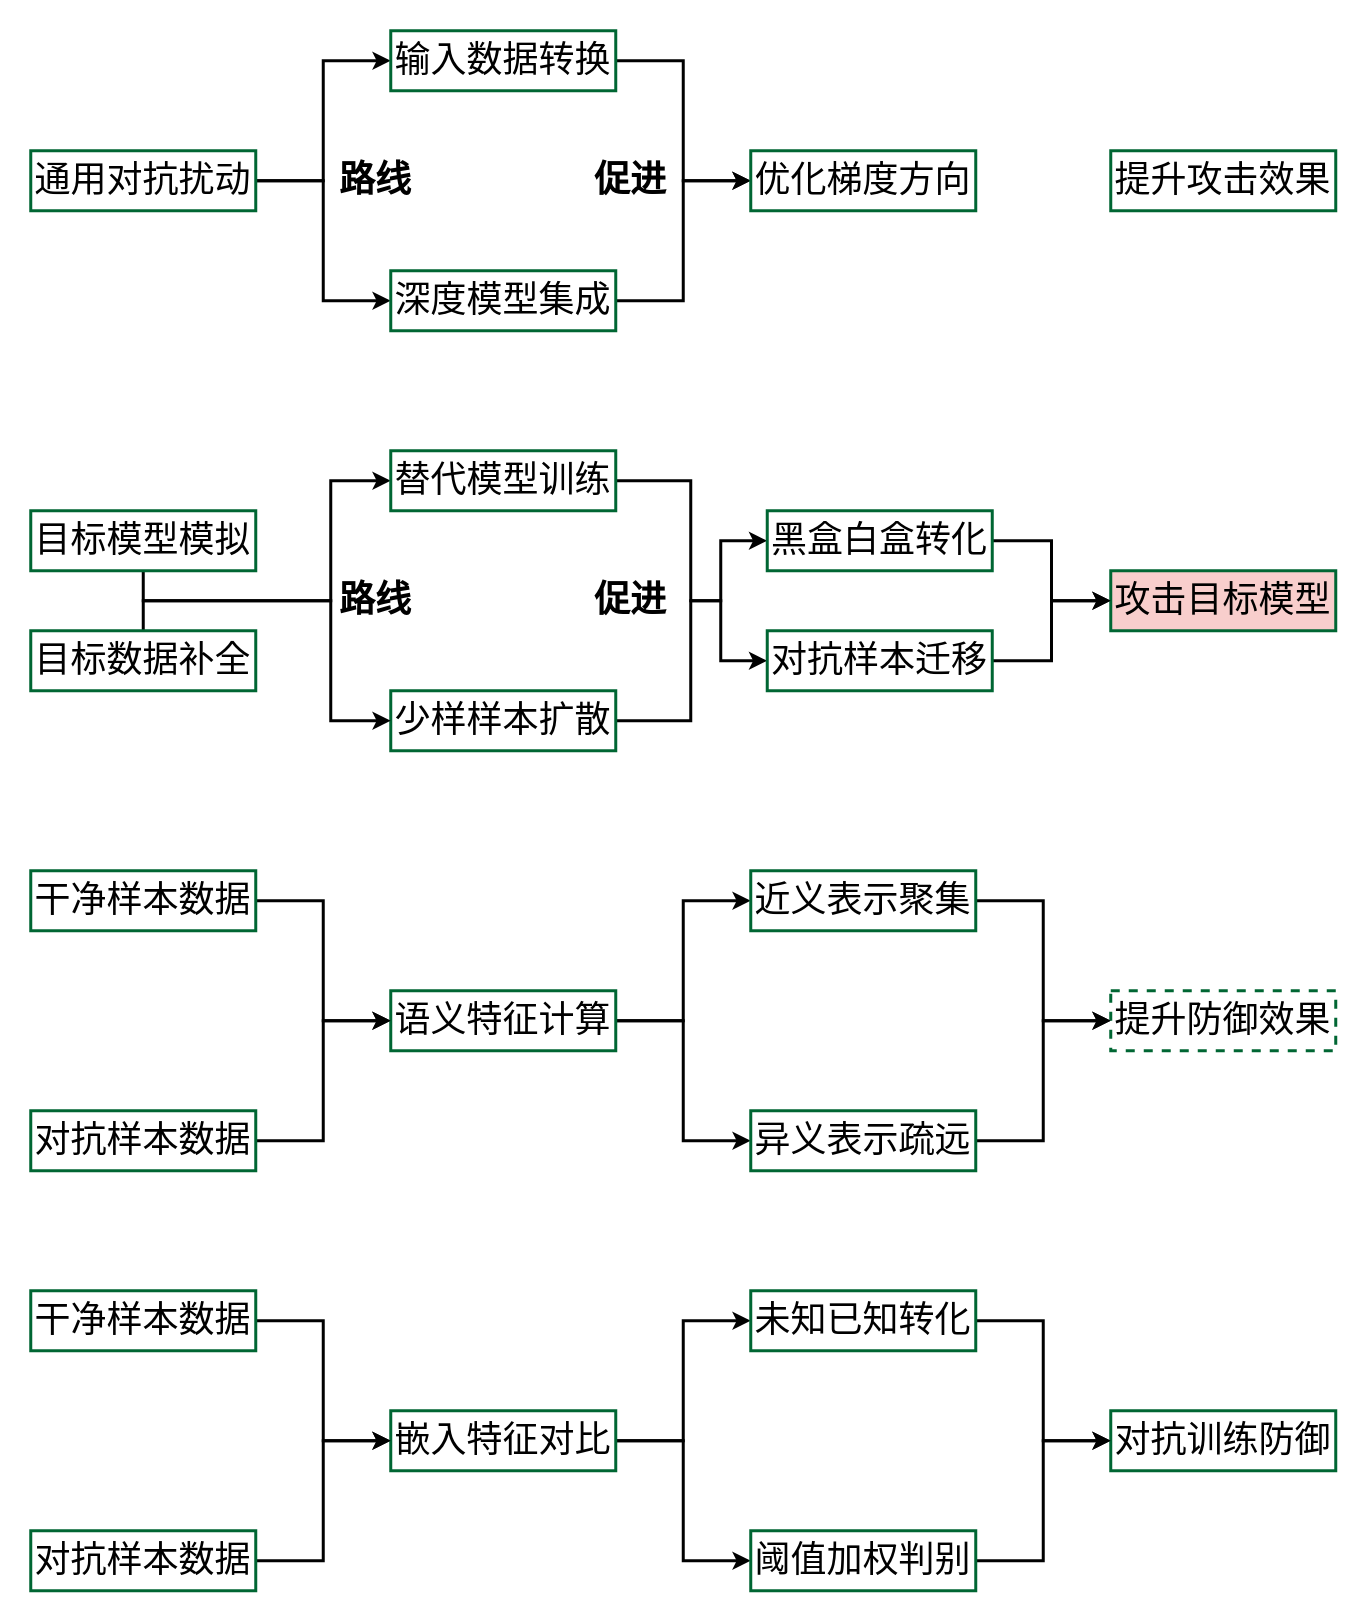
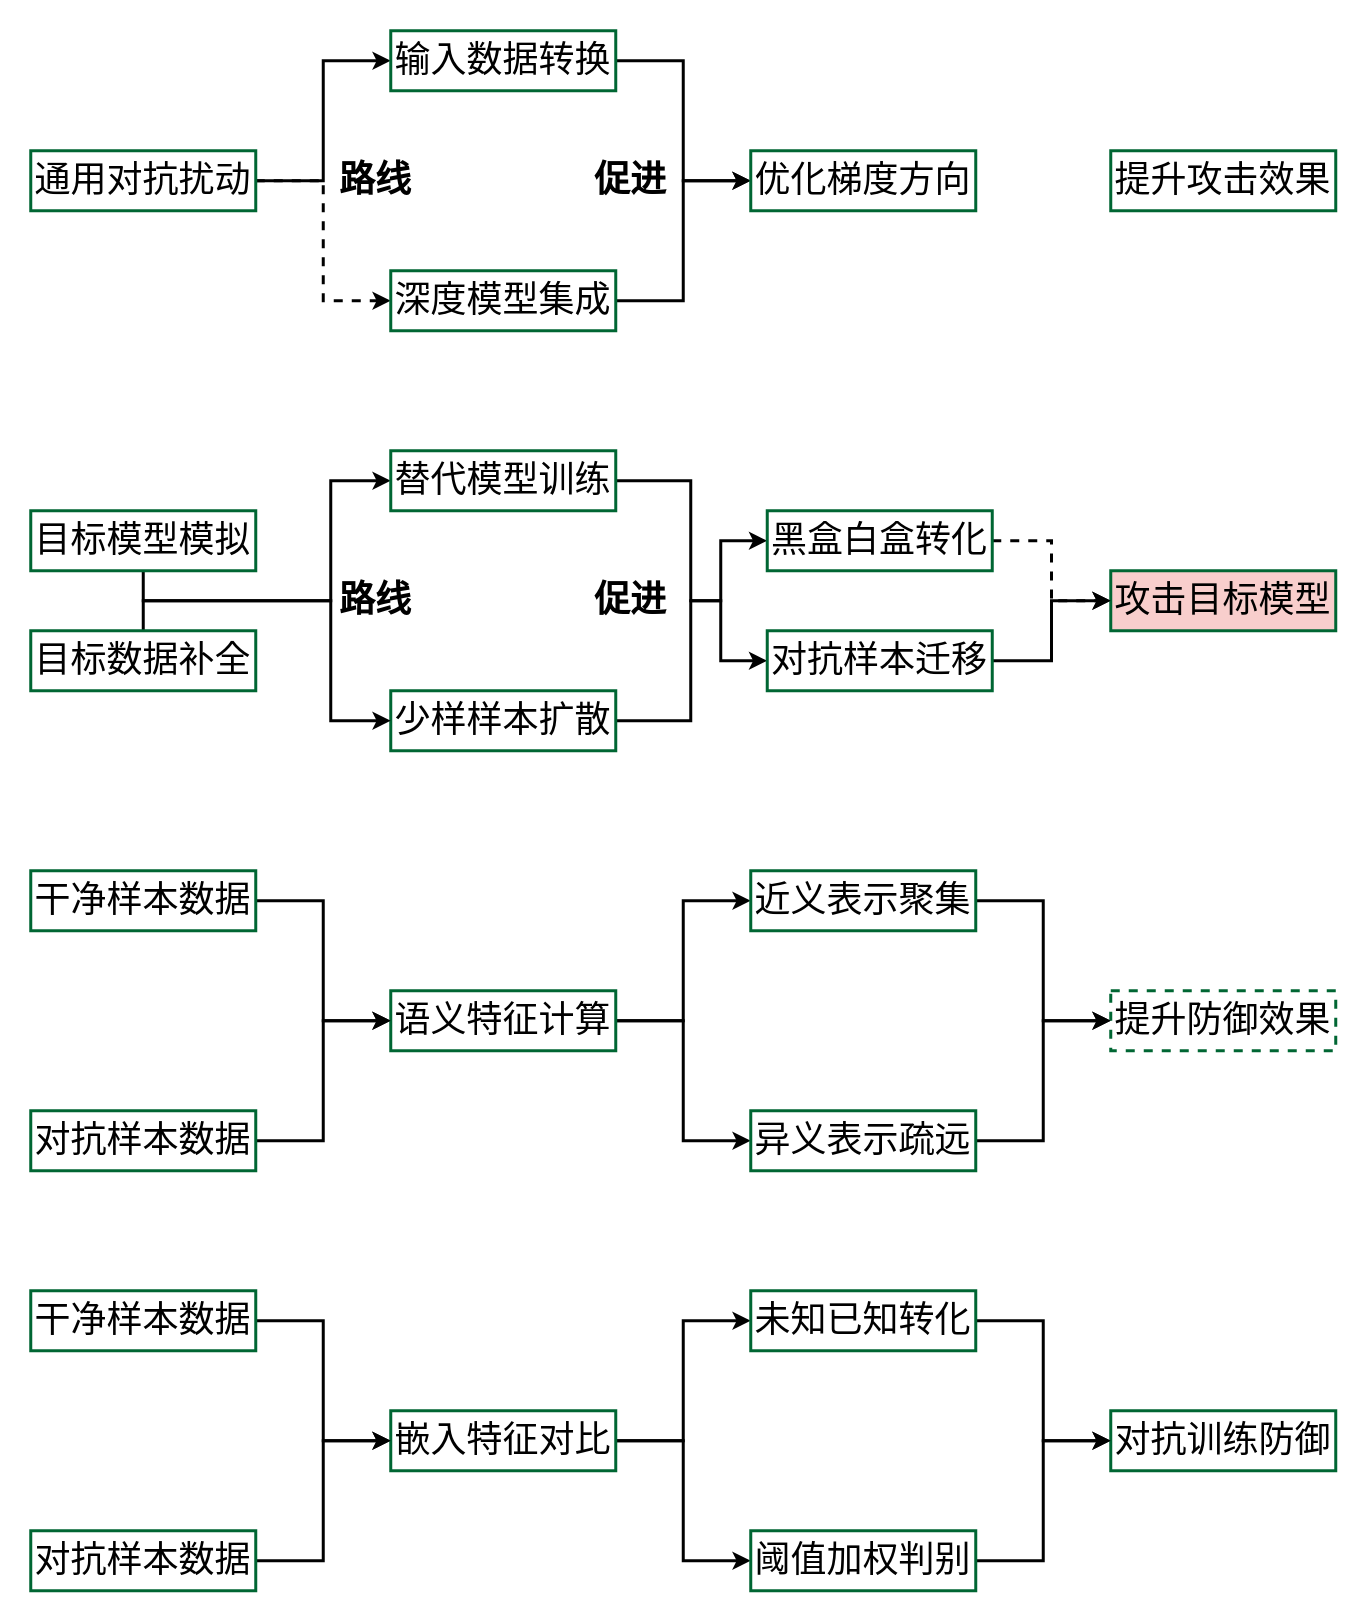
- <mxCell id="3" style="edgeStyle=orthogonalEdgeStyle;rounded=0;orthogonalLoop=1;jettySize=auto;html=1;exitX=1;exitY=0.5;exitDx=0;exitDy=0;entryX=0;entryY=0.5;entryDx=0;entryDy=0;strokeWidth=2;" edge="1" parent="1" source="4" target="8"><mxGeometry relative="1" as="geometry" /></mxCell>
+ <mxCell id="3" style="edgeStyle=orthogonalEdgeStyle;rounded=0;orthogonalLoop=1;jettySize=auto;html=1;exitX=1;exitY=0.5;exitDx=0;exitDy=0;entryX=0;entryY=0.5;entryDx=0;entryDy=0;strokeWidth=2;dashed=1;" edge="1" parent="1" source="4" target="8"><mxGeometry relative="1" as="geometry" /></mxCell>
- <mxCell id="26" style="edgeStyle=orthogonalEdgeStyle;rounded=0;orthogonalLoop=1;jettySize=auto;html=1;exitX=1;exitY=0.5;exitDx=0;exitDy=0;entryX=0;entryY=0.5;entryDx=0;entryDy=0;strokeWidth=2;" edge="1" parent="1" source="27" target="21"><mxGeometry relative="1" as="geometry" /></mxCell>
+ <mxCell id="26" style="edgeStyle=orthogonalEdgeStyle;rounded=0;orthogonalLoop=1;jettySize=auto;html=1;exitX=1;exitY=0.5;exitDx=0;exitDy=0;entryX=0;entryY=0.5;entryDx=0;entryDy=0;strokeWidth=2;dashed=1;" edge="1" parent="1" source="27" target="21"><mxGeometry relative="1" as="geometry" /></mxCell>
